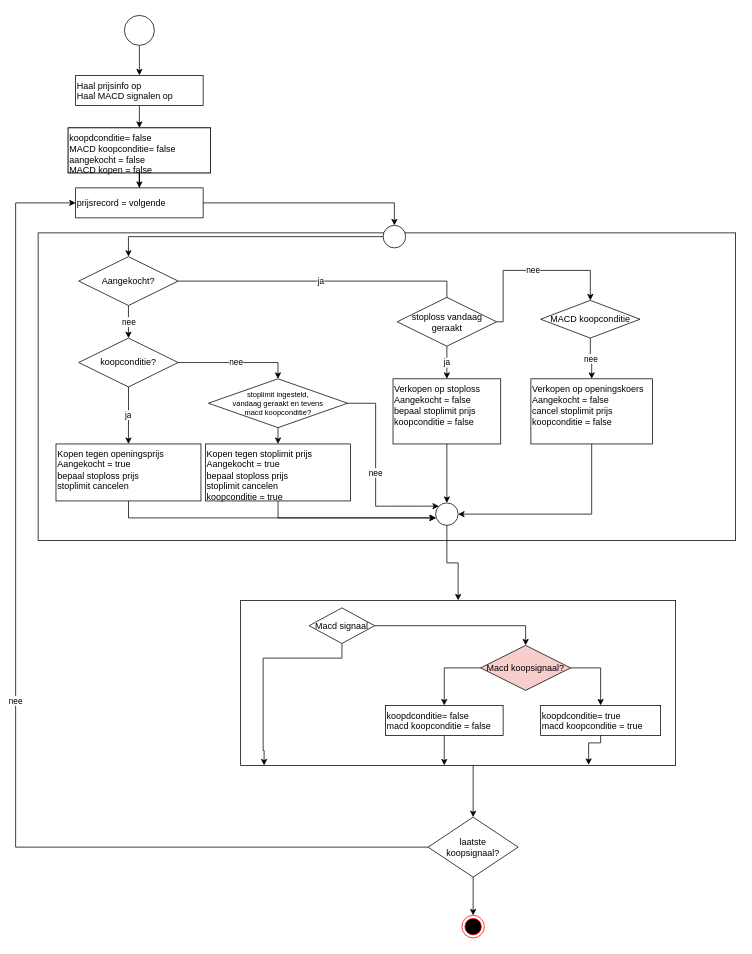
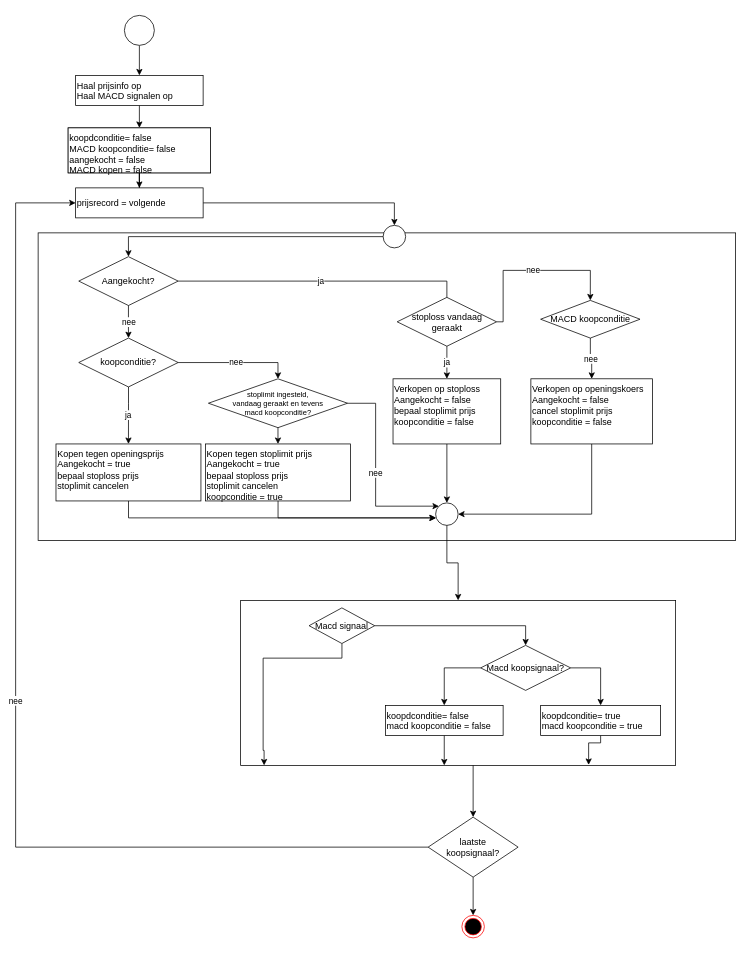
- <mxCell id="19" value="Macd koopsignaal?" style="rhombus;whiteSpace=wrap;html=1;fillColor=#f8cecc;" vertex="1" parent="13"><mxGeometry x="320" y="60" width="120" height="60" as="geometry" /></mxCell>
+ <mxCell id="19" value="Macd koopsignaal?" style="rhombus;whiteSpace=wrap;html=1;" vertex="1" parent="13"><mxGeometry x="320" y="60" width="120" height="60" as="geometry" /></mxCell>
